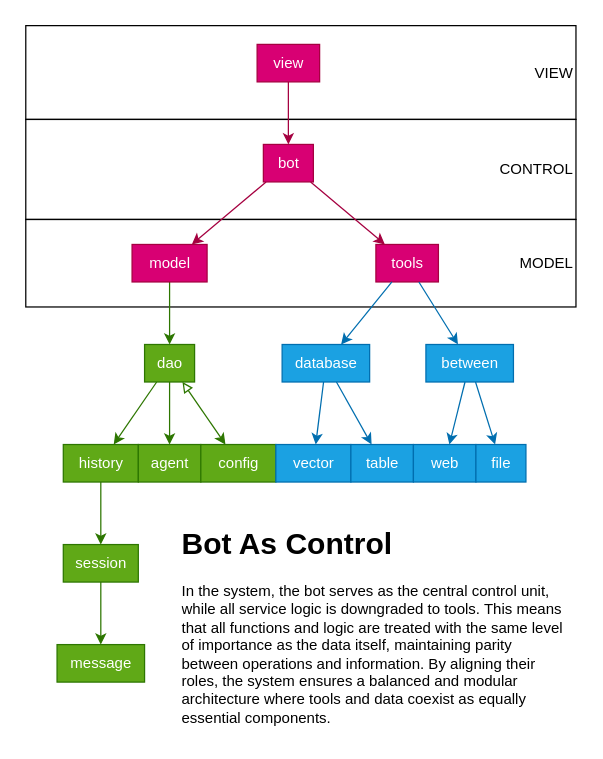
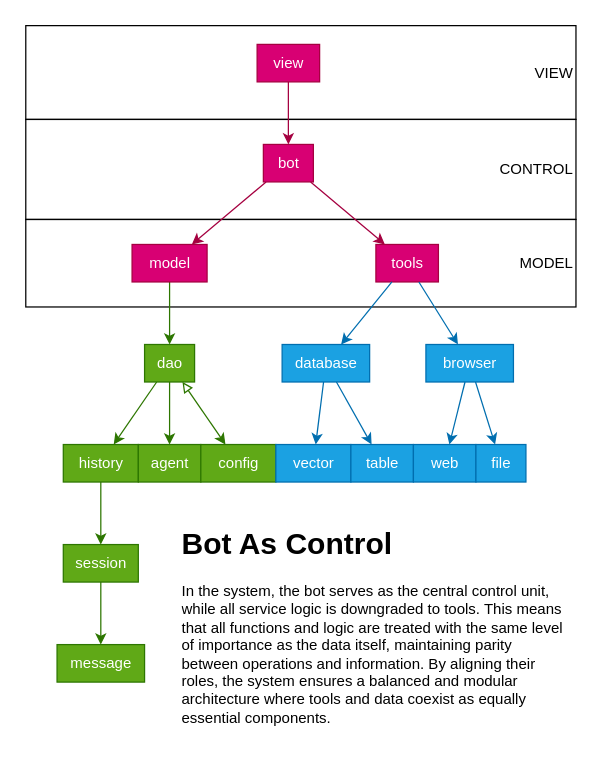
- <mxCell id="27" value="between" style="text;html=1;align=center;verticalAlign=middle;resizable=0;points=[];autosize=1;strokeColor=#006EAF;fillColor=#1ba1e2;fontColor=#ffffff;" vertex="1" parent="1"><mxGeometry x="340" y="275" width="70" height="30" as="geometry" /></mxCell>
+ <mxCell id="27" value="browser" style="text;html=1;align=center;verticalAlign=middle;resizable=0;points=[];autosize=1;strokeColor=#006EAF;fillColor=#1ba1e2;fontColor=#ffffff;" vertex="1" parent="1"><mxGeometry x="340" y="275" width="70" height="30" as="geometry" /></mxCell>
